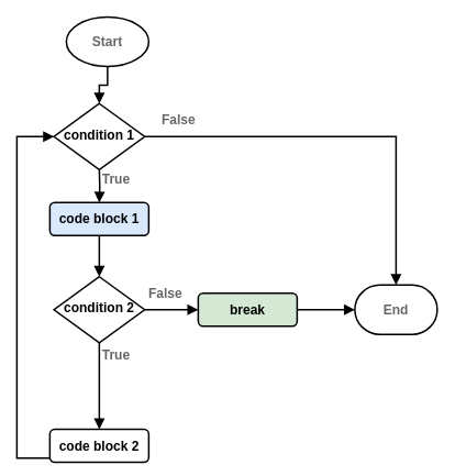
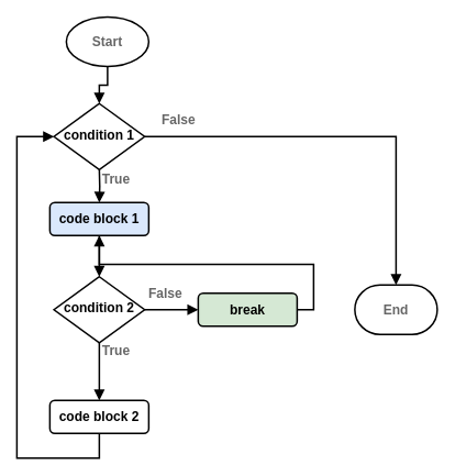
- <mxCell id="16" value="" style="rounded=0;html=1;jettySize=auto;orthogonalLoop=1;fontSize=16;endArrow=block;endFill=1;endSize=8;strokeWidth=2;shadow=0;labelBackgroundColor=none;edgeStyle=orthogonalEdgeStyle;fontStyle=1;exitX=1;exitY=0.5;exitDx=0;exitDy=0;entryX=0;entryY=0.5;entryDx=0;entryDy=0;entryPerimeter=0;" edge="1" parent="1" source="15" target="7"><mxGeometry relative="1" as="geometry"><mxPoint x="130" y="295" as="sourcePoint" /><mxPoint x="130" y="345" as="targetPoint" /></mxGeometry></mxCell>
+ <mxCell id="16" value="" style="rounded=0;html=1;jettySize=auto;orthogonalLoop=1;fontSize=16;endArrow=block;endFill=1;endSize=8;strokeWidth=2;shadow=0;labelBackgroundColor=none;edgeStyle=orthogonalEdgeStyle;fontStyle=1;exitX=1;exitY=0.5;exitDx=0;exitDy=0;" edge="1" parent="1" source="15" target="8"><mxGeometry relative="1" as="geometry"><mxPoint x="130" y="295" as="sourcePoint" /><mxPoint x="130" y="345" as="targetPoint" /></mxGeometry></mxCell>
- <mxCell id="14" value="&lt;div&gt;code block 2&lt;/div&gt;" style="rounded=1;whiteSpace=wrap;html=1;fontSize=16;glass=0;strokeWidth=2;shadow=0;fontStyle=1" parent="1" vertex="1"><mxGeometry x="60" y="520" width="120" height="40" as="geometry" /></mxCell>
+ <mxCell id="14" value="&lt;div&gt;code block 2&lt;/div&gt;" style="rounded=1;whiteSpace=wrap;html=1;fontSize=16;glass=0;strokeWidth=2;shadow=0;fontStyle=1" parent="1" vertex="1"><mxGeometry x="60" y="485" width="120" height="40" as="geometry" /></mxCell>
